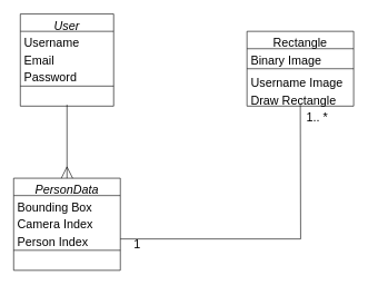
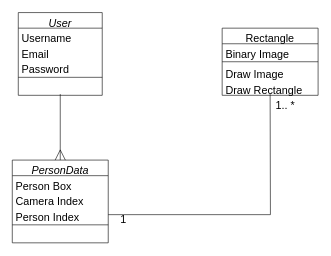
- <mxCell id="10" value="Username Image&#10;" style="text;align=left;verticalAlign=top;spacingLeft=4;spacingRight=4;overflow=hidden;rotatable=0;points=[[0,0.5],[1,0.5]];portConstraint=eastwest;fontSize=18;" parent="7" vertex="1"><mxGeometry y="60" width="160" height="26" as="geometry" /></mxCell>
+ <mxCell id="10" value="Draw Image&#10;" style="text;align=left;verticalAlign=top;spacingLeft=4;spacingRight=4;overflow=hidden;rotatable=0;points=[[0,0.5],[1,0.5]];portConstraint=eastwest;fontSize=18;" parent="7" vertex="1"><mxGeometry y="60" width="160" height="26" as="geometry" /></mxCell>
- <mxCell id="13" value="Bounding Box " style="text;align=left;verticalAlign=top;spacingLeft=4;spacingRight=4;overflow=hidden;rotatable=0;points=[[0,0.5],[1,0.5]];portConstraint=eastwest;fontSize=18;" parent="12" vertex="1"><mxGeometry y="26" width="160" height="26" as="geometry" /></mxCell>
+ <mxCell id="13" value="Person Box " style="text;align=left;verticalAlign=top;spacingLeft=4;spacingRight=4;overflow=hidden;rotatable=0;points=[[0,0.5],[1,0.5]];portConstraint=eastwest;fontSize=18;" parent="12" vertex="1"><mxGeometry y="26" width="160" height="26" as="geometry" /></mxCell>
